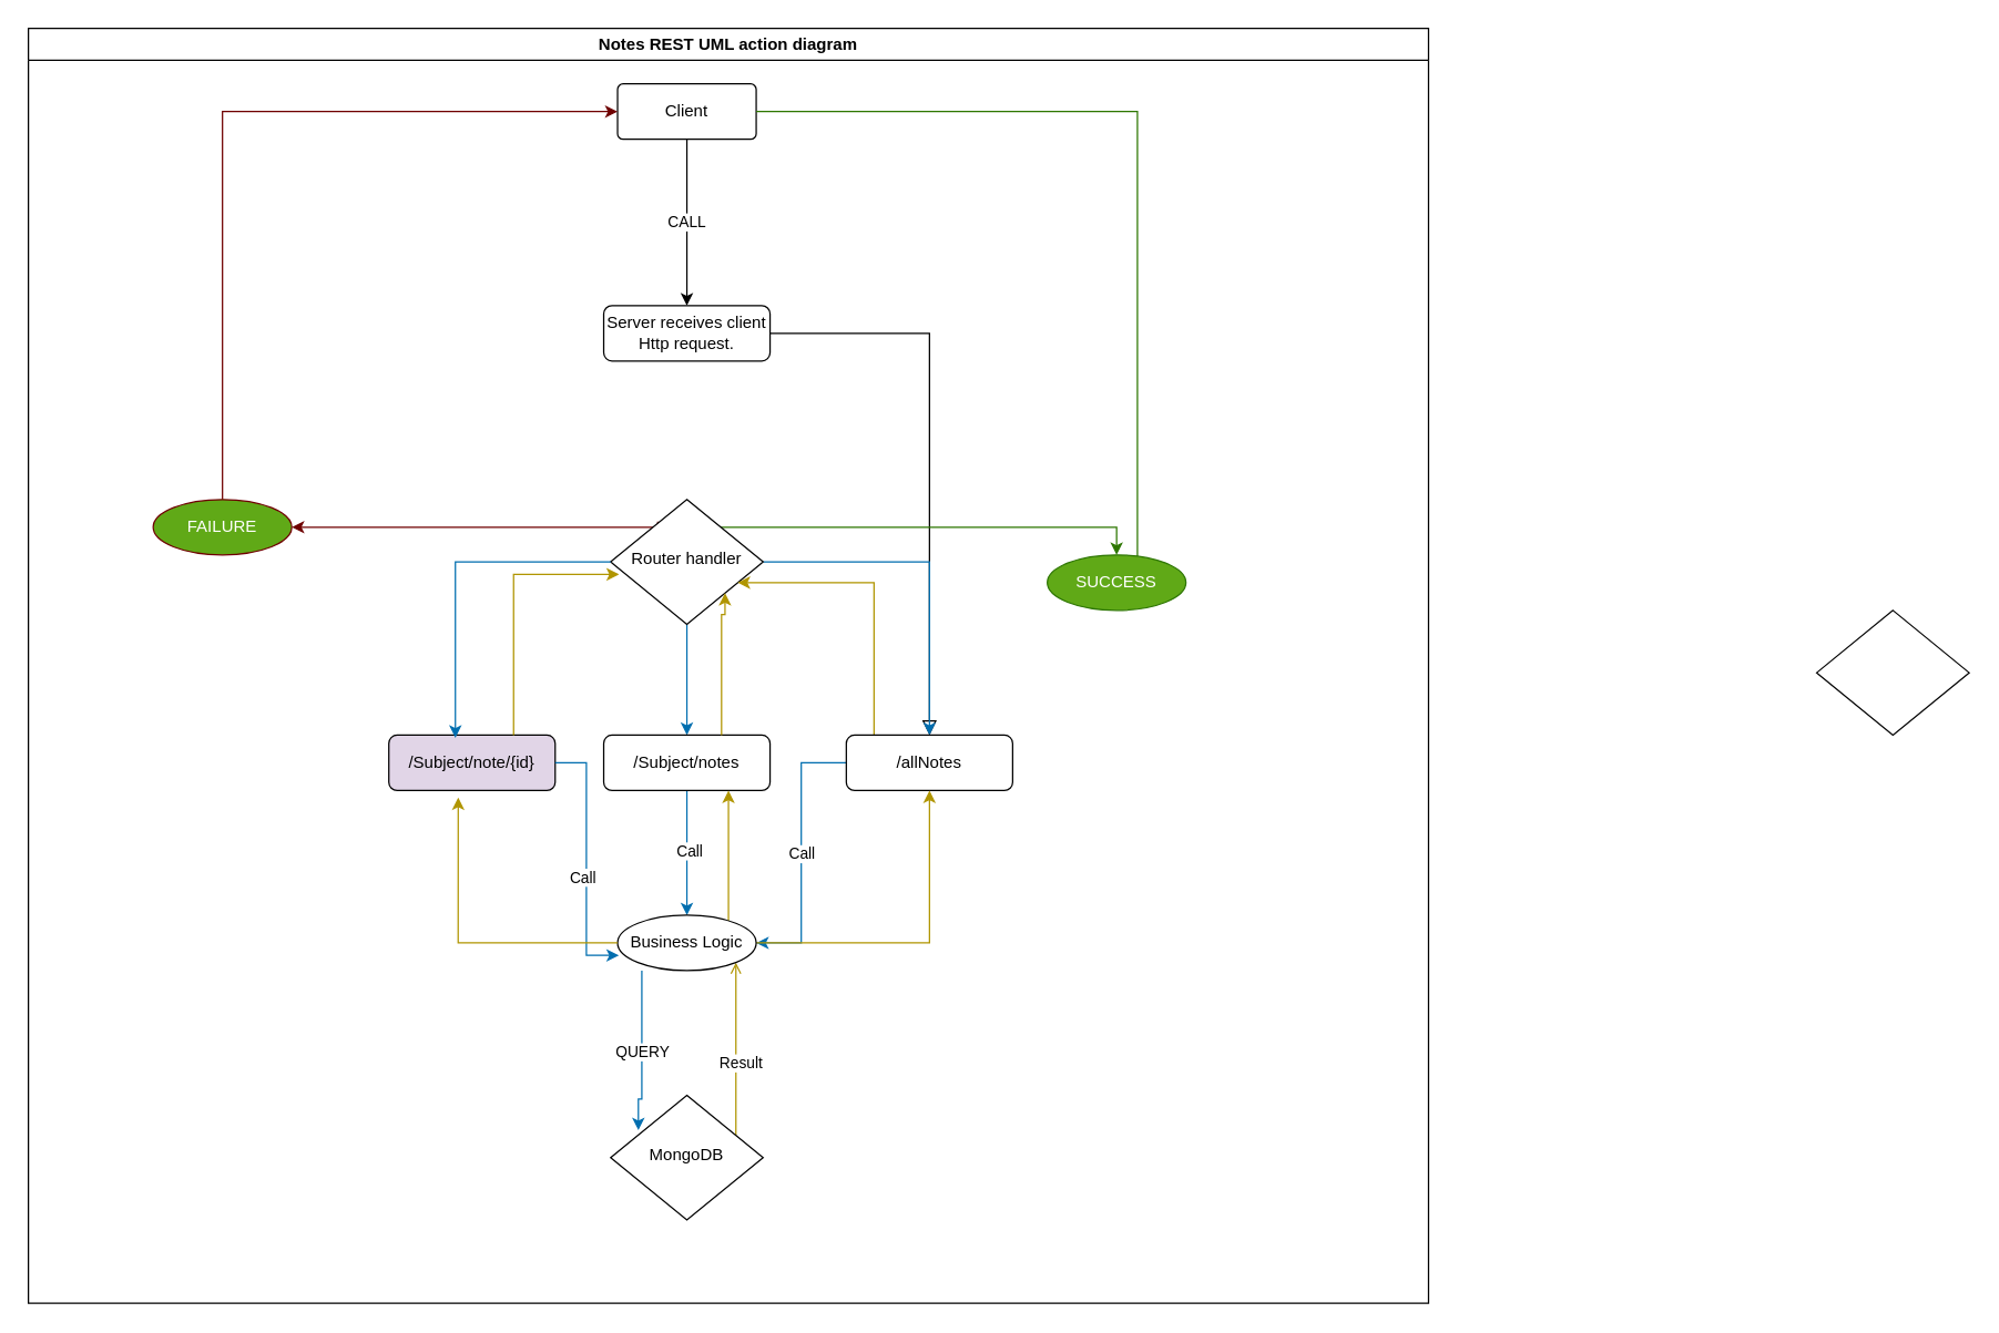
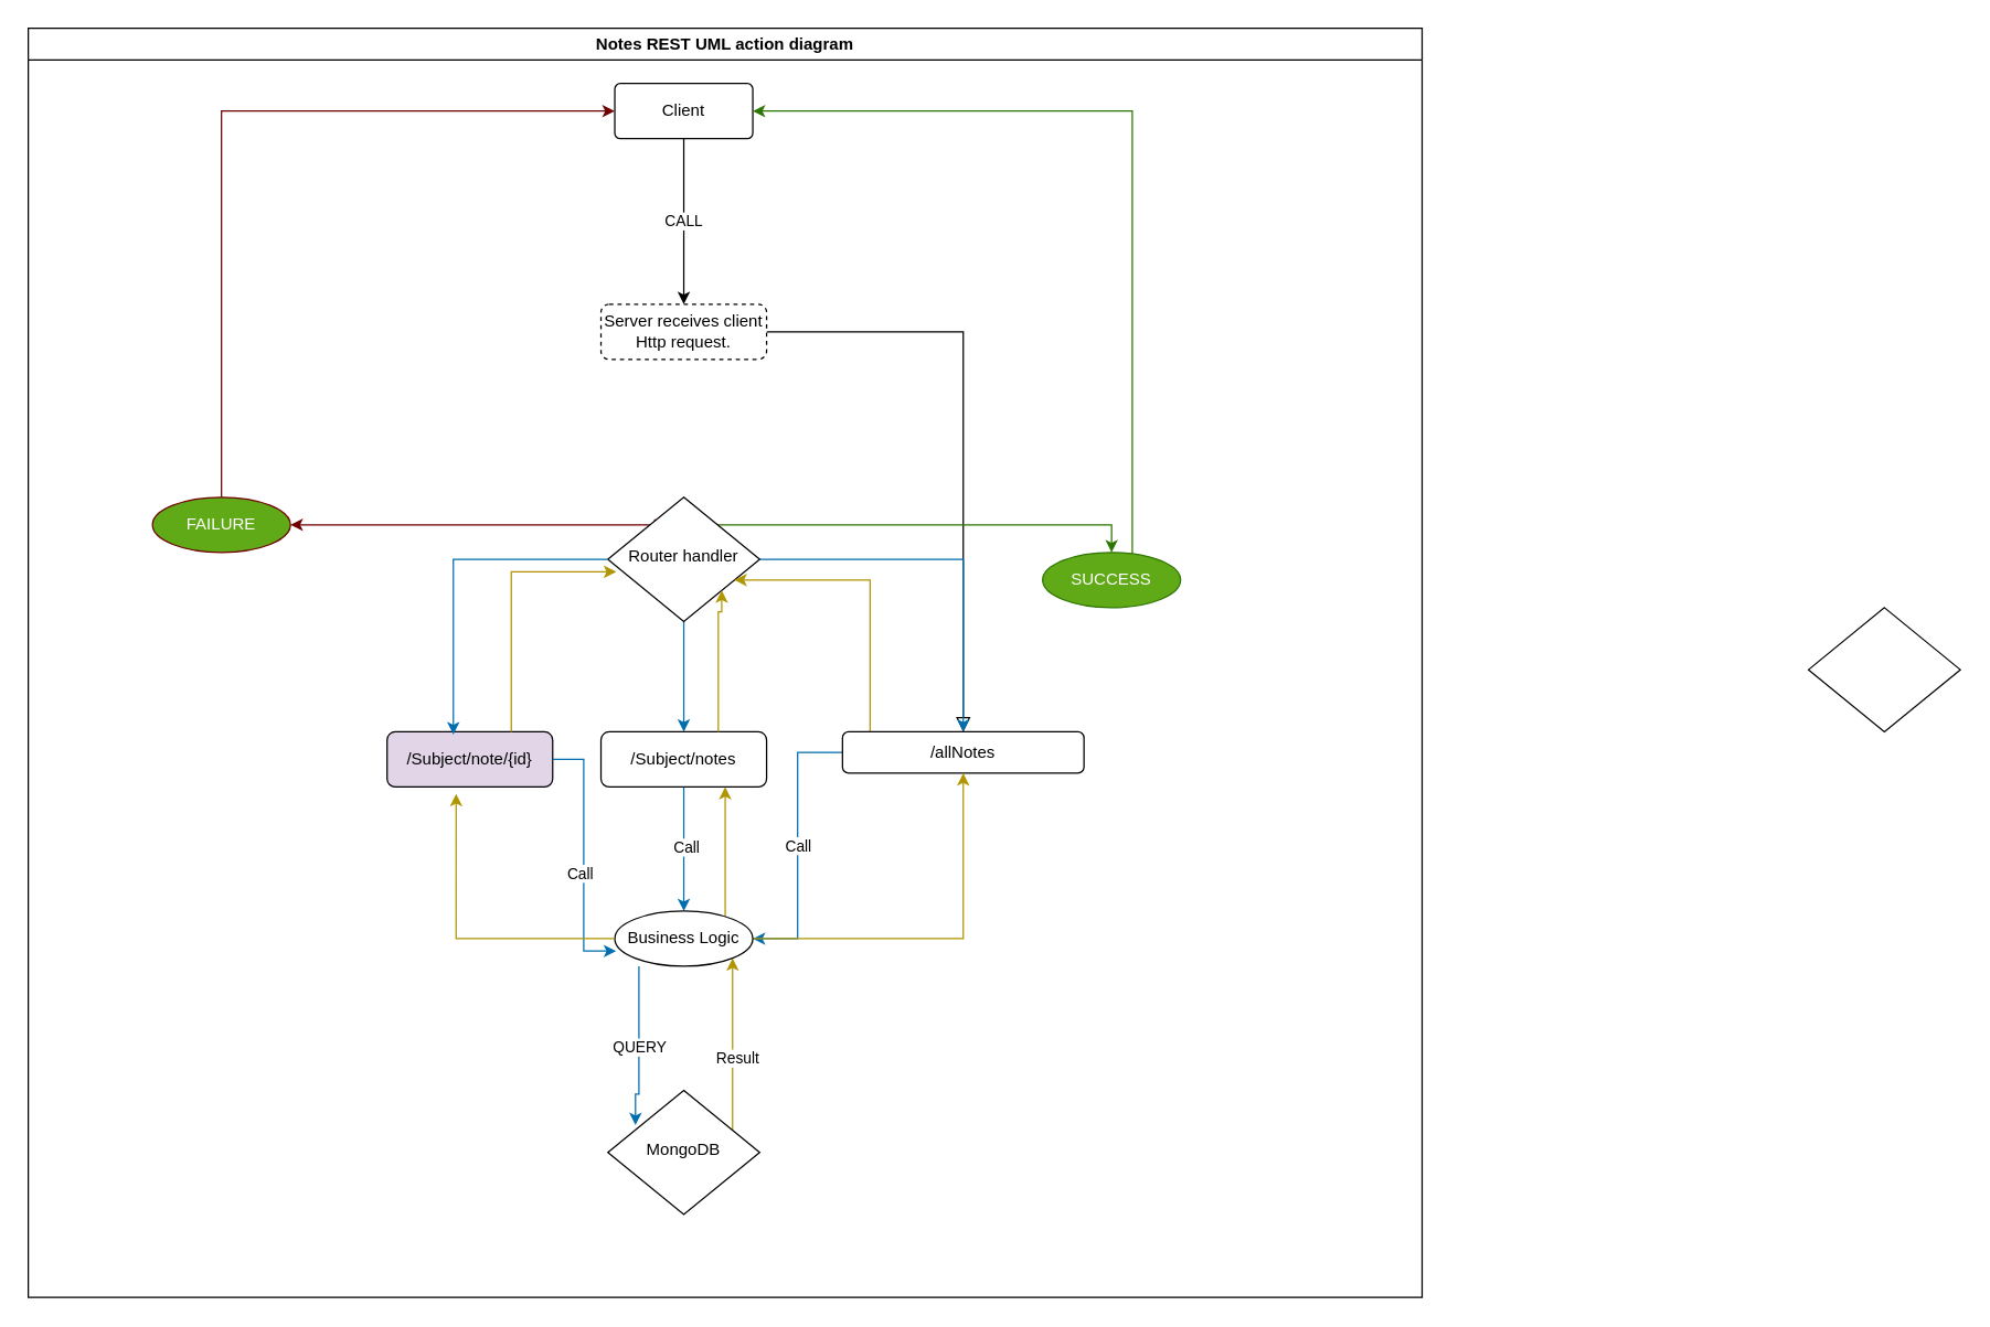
- <mxCell id="30" style="edgeStyle=orthogonalEdgeStyle;rounded=0;orthogonalLoop=1;jettySize=auto;html=1;entryX=1;entryY=0.5;entryDx=0;entryDy=0;fillColor=#60a917;strokeColor=#2D7600;endArrow=none;" parent="2" source="31" target="28" edge="1"><mxGeometry relative="1" as="geometry"><Array as="points"><mxPoint x="800" y="60" /></Array></mxGeometry></mxCell>
+ <mxCell id="30" style="edgeStyle=orthogonalEdgeStyle;rounded=0;orthogonalLoop=1;jettySize=auto;html=1;entryX=1;entryY=0.5;entryDx=0;entryDy=0;fillColor=#60a917;strokeColor=#2D7600;" parent="2" source="31" target="28" edge="1"><mxGeometry relative="1" as="geometry"><Array as="points"><mxPoint x="800" y="60" /></Array></mxGeometry></mxCell>
- <mxCell id="4" value="Server receives client Http request." style="rounded=1;whiteSpace=wrap;html=1;fontSize=12;glass=0;strokeWidth=1;shadow=0;" parent="2" vertex="1"><mxGeometry x="415" y="200" width="120" height="40" as="geometry" /></mxCell>
+ <mxCell id="4" value="Server receives client Http request." style="rounded=1;whiteSpace=wrap;html=1;fontSize=12;glass=0;strokeWidth=1;shadow=0;dashed=1;" parent="2" vertex="1"><mxGeometry x="415" y="200" width="120" height="40" as="geometry" /></mxCell>
- <mxCell id="16" value="/allNotes" style="rounded=1;whiteSpace=wrap;html=1;fontSize=12;glass=0;strokeWidth=1;shadow=0;" parent="2" vertex="1"><mxGeometry x="590" y="510" width="120" height="40" as="geometry" /></mxCell>
+ <mxCell id="16" value="/allNotes" style="rounded=1;whiteSpace=wrap;html=1;fontSize=12;glass=0;strokeWidth=1;shadow=0;" parent="2" vertex="1"><mxGeometry x="590" y="510" width="175" height="30" as="geometry" /></mxCell>
- <mxCell id="18" style="edgeStyle=orthogonalEdgeStyle;rounded=0;orthogonalLoop=1;jettySize=auto;html=1;entryX=1;entryY=1;entryDx=0;entryDy=0;fillColor=#e3c800;strokeColor=#B09500;endArrow=open;" parent="2" source="20" target="24" edge="1"><mxGeometry relative="1" as="geometry"><Array as="points"><mxPoint x="510" y="780" /><mxPoint x="510" y="780" /></Array></mxGeometry></mxCell>
+ <mxCell id="18" style="edgeStyle=orthogonalEdgeStyle;rounded=0;orthogonalLoop=1;jettySize=auto;html=1;entryX=1;entryY=1;entryDx=0;entryDy=0;fillColor=#e3c800;strokeColor=#B09500;" parent="2" source="20" target="24" edge="1"><mxGeometry relative="1" as="geometry"><Array as="points"><mxPoint x="510" y="780" /><mxPoint x="510" y="780" /></Array></mxGeometry></mxCell>
